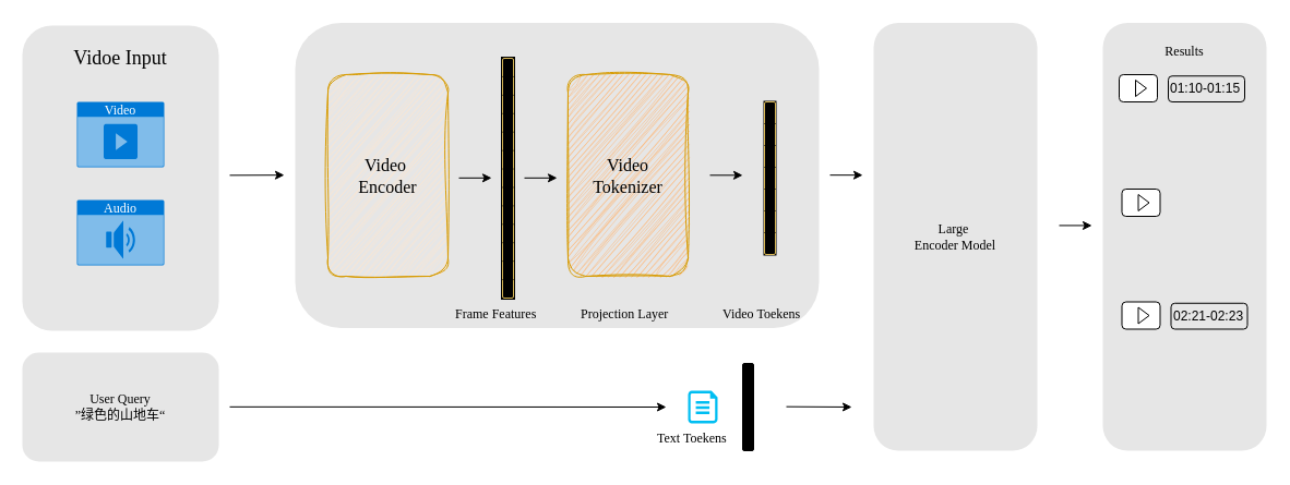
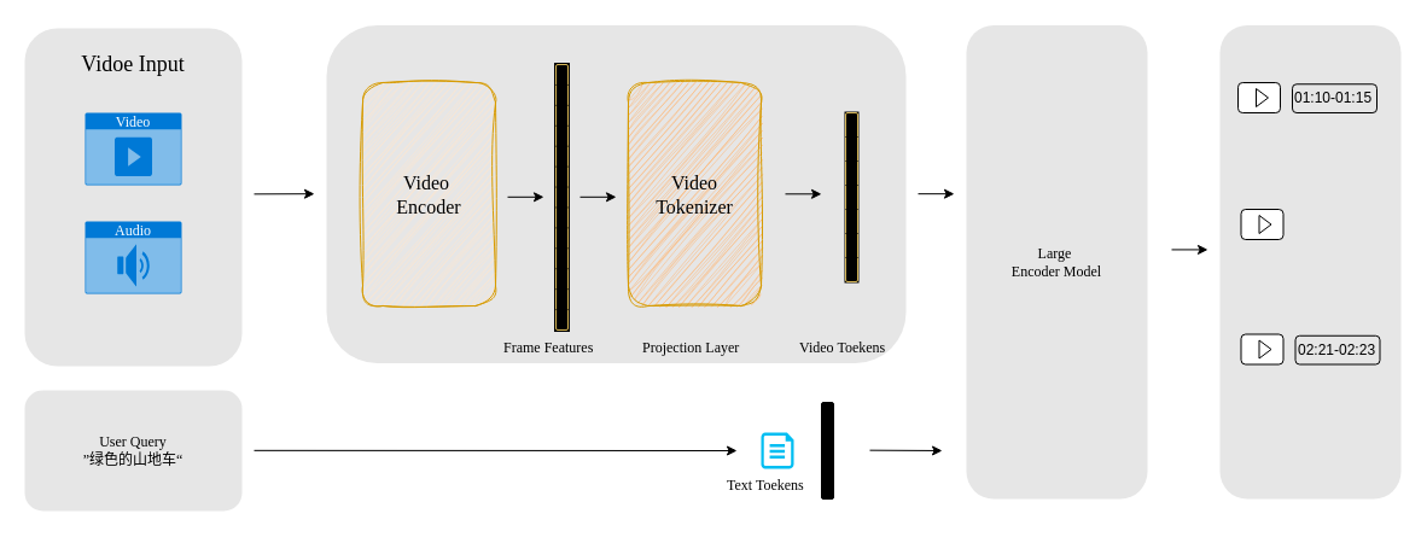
- <mxCell id="55" value="Results" style="text;whiteSpace=wrap;html=1;fontFamily=Architects Daughter;fontSource=https%3A%2F%2Ffonts.googleapis.com%2Fcss%3Ffamily%3DArchitects%2BDaughter;align=center;" vertex="1" parent="1"><mxGeometry x="1035" y="33" width="100" height="30" as="geometry" /></mxCell>
